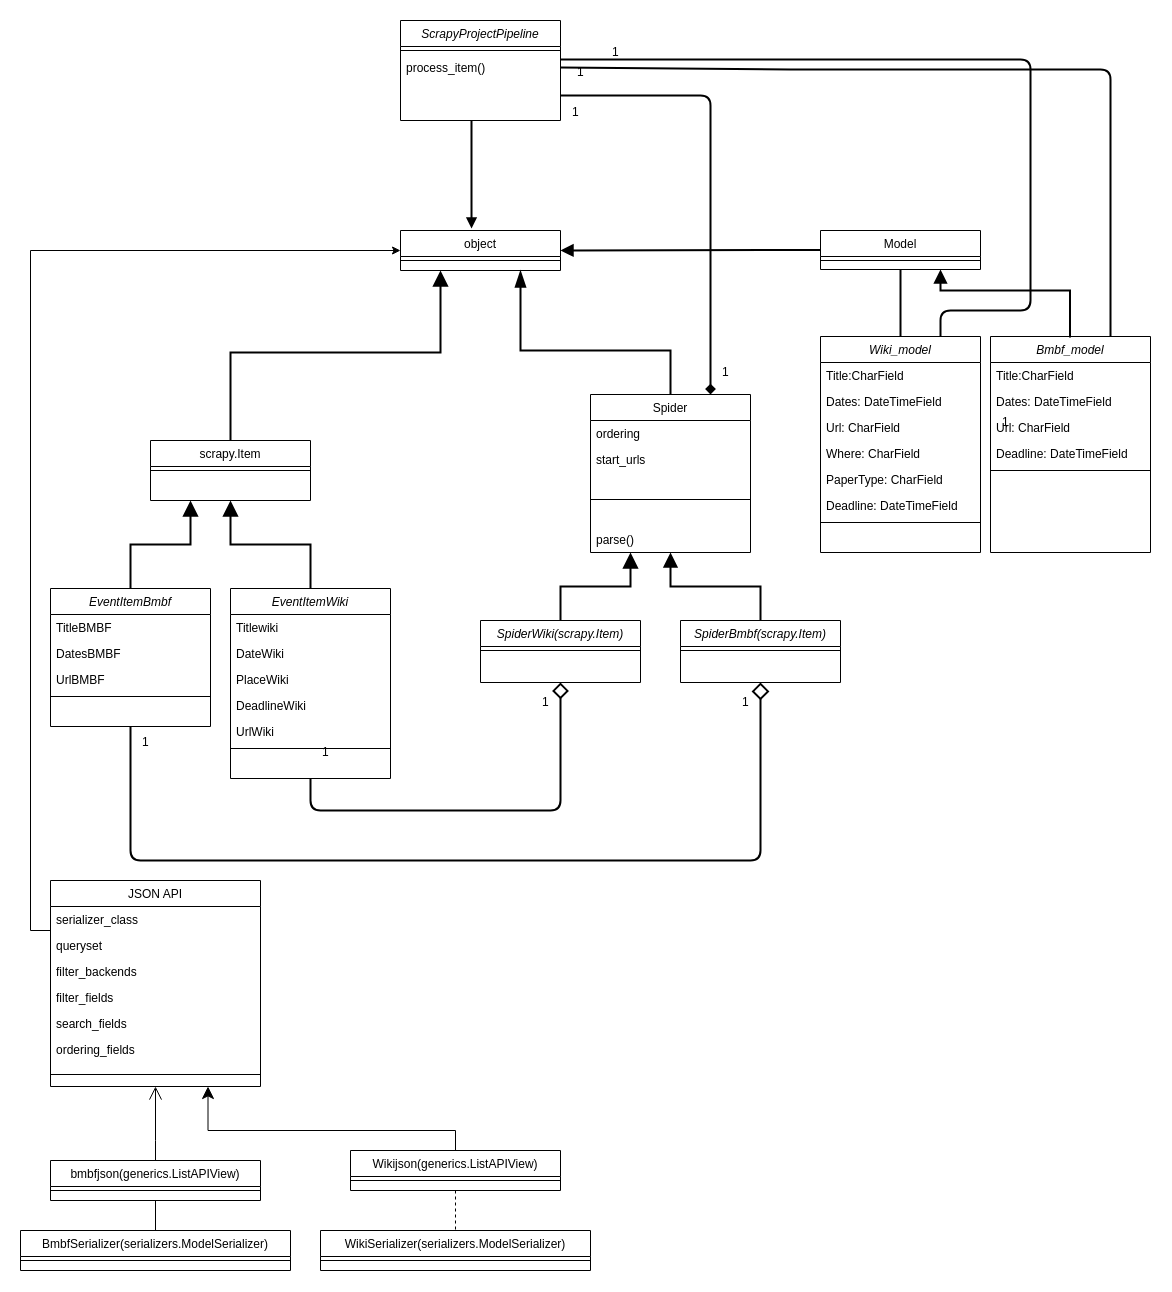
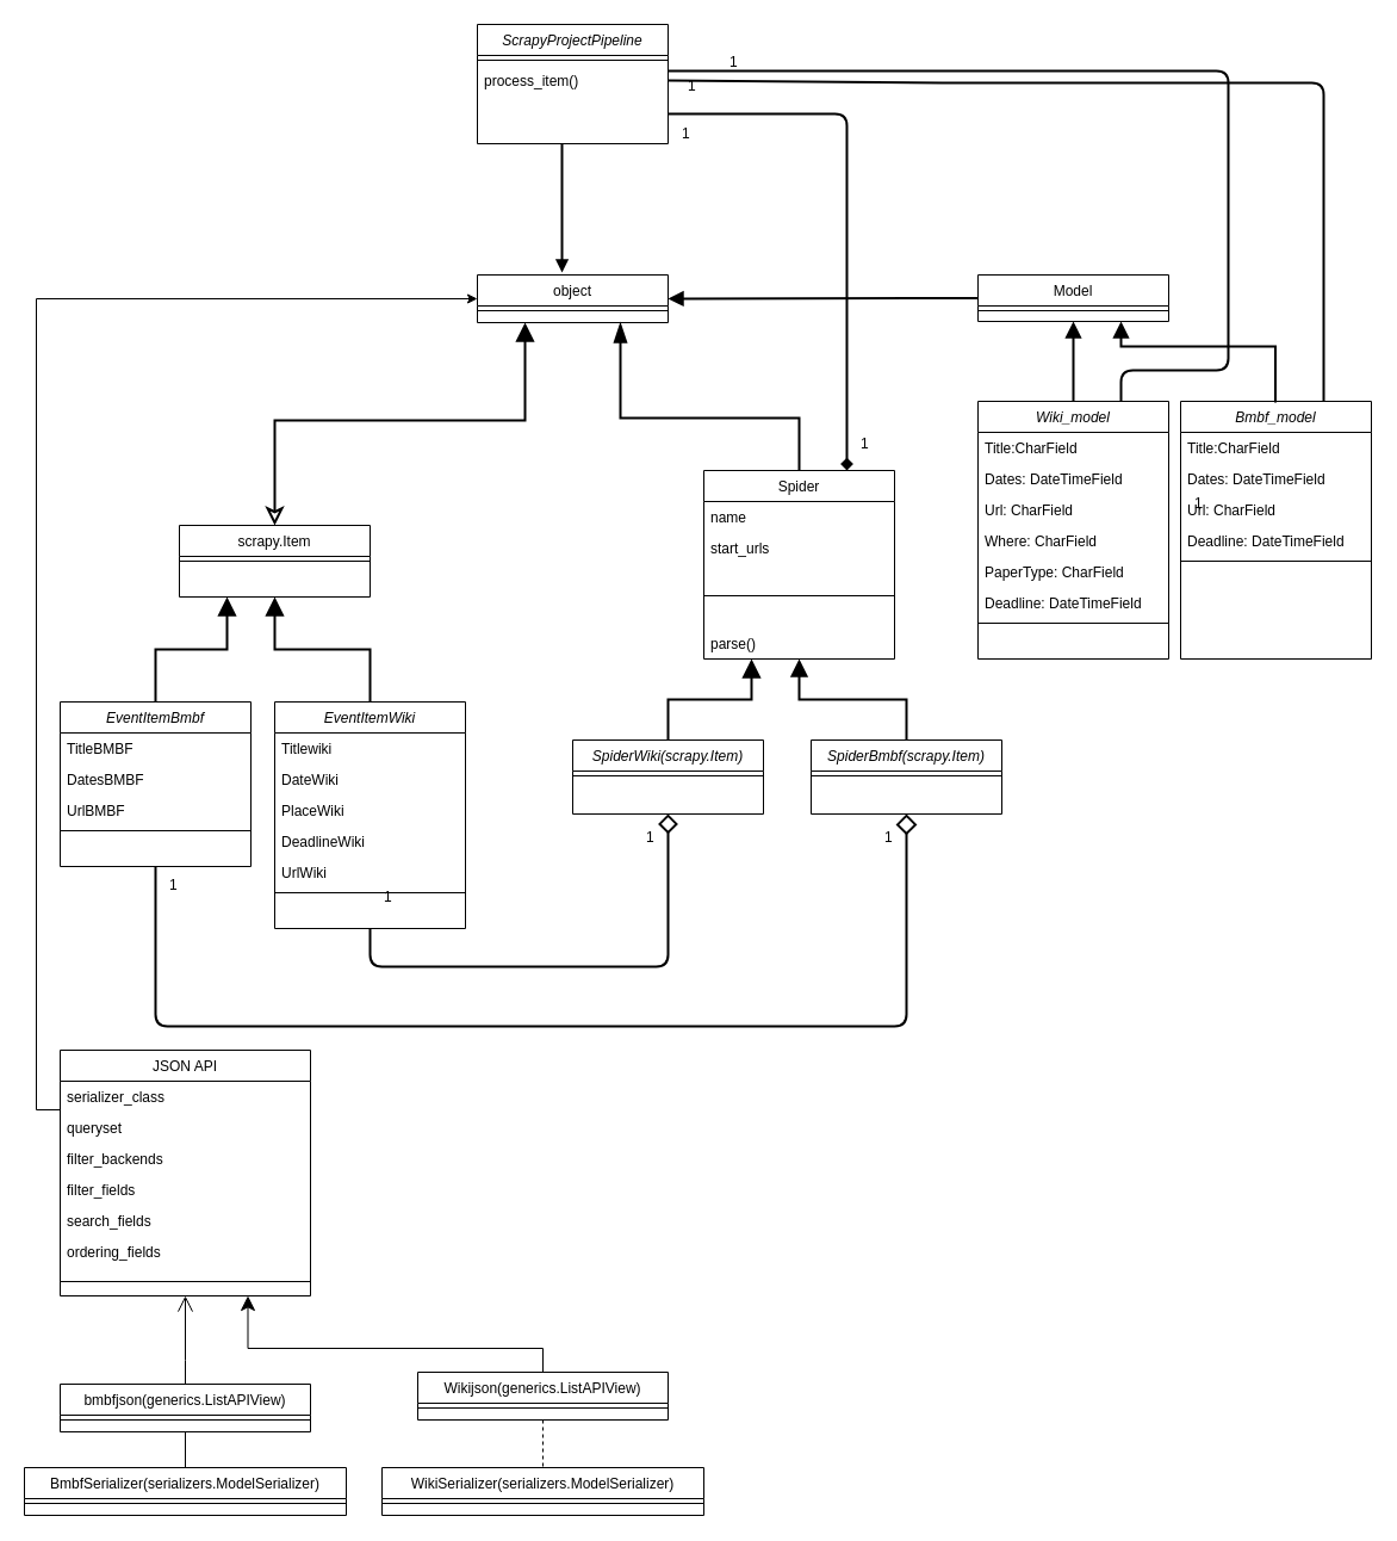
- <mxCell id="17" value="" style="endArrow=none;shadow=0;strokeWidth=2;strokeColor=#000000;rounded=0;endFill=1;edgeStyle=elbowEdgeStyle;elbow=vertical;exitX=0.5;exitY=0;exitDx=0;exitDy=0;entryX=0.5;entryY=1;entryDx=0;entryDy=0;startArrow=none;startFill=0;endSize=9;" parent="1" source="52" target="60" edge="1"><mxGeometry x="0.5" y="41" relative="1" as="geometry"><mxPoint x="1046" y="-61" as="sourcePoint" /><mxPoint x="1046" y="-181" as="targetPoint" /><mxPoint x="-40" y="32" as="offset" /></mxGeometry></mxCell>
+ <mxCell id="17" value="" style="endArrow=block;shadow=0;strokeWidth=2;strokeColor=#000000;rounded=0;endFill=1;edgeStyle=elbowEdgeStyle;elbow=vertical;exitX=0.5;exitY=0;exitDx=0;exitDy=0;entryX=0.5;entryY=1;entryDx=0;entryDy=0;startArrow=none;startFill=0;endSize=9;" parent="1" source="52" target="60" edge="1"><mxGeometry x="0.5" y="41" relative="1" as="geometry"><mxPoint x="1046" y="-61" as="sourcePoint" /><mxPoint x="1046" y="-181" as="targetPoint" /><mxPoint x="-40" y="32" as="offset" /></mxGeometry></mxCell>
- <mxCell id="24" value="" style="endArrow=none;shadow=0;strokeWidth=2;strokeColor=#000000;rounded=0;endFill=0;edgeStyle=elbowEdgeStyle;elbow=vertical;exitX=0.25;exitY=1;exitDx=0;exitDy=0;startArrow=block;startFill=1;endSize=10;startSize=11;" parent="1" source="46" target="27" edge="1"><mxGeometry x="0.5" y="41" relative="1" as="geometry"><mxPoint x="329.48" y="320" as="sourcePoint" /><mxPoint x="290.52" y="390" as="targetPoint" /><mxPoint x="-40" y="32" as="offset" /><Array as="points"><mxPoint x="329.48" y="352" /></Array></mxGeometry></mxCell>
+ <mxCell id="24" value="" style="endArrow=classic;shadow=0;strokeWidth=2;strokeColor=#000000;rounded=0;endFill=0;edgeStyle=elbowEdgeStyle;elbow=vertical;exitX=0.25;exitY=1;exitDx=0;exitDy=0;startArrow=block;startFill=1;endSize=10;startSize=11;" parent="1" source="46" target="27" edge="1"><mxGeometry x="0.5" y="41" relative="1" as="geometry"><mxPoint x="329.48" y="320" as="sourcePoint" /><mxPoint x="290.52" y="390" as="targetPoint" /><mxPoint x="-40" y="32" as="offset" /><Array as="points"><mxPoint x="329.48" y="352" /></Array></mxGeometry></mxCell>
- <mxCell id="42" value="ordering" style="text;align=left;verticalAlign=top;spacingLeft=4;spacingRight=4;overflow=hidden;rotatable=0;points=[[0,0.5],[1,0.5]];portConstraint=eastwest;" parent="41" vertex="1"><mxGeometry y="26" width="160" height="26" as="geometry" /></mxCell>
+ <mxCell id="42" value="name" style="text;align=left;verticalAlign=top;spacingLeft=4;spacingRight=4;overflow=hidden;rotatable=0;points=[[0,0.5],[1,0.5]];portConstraint=eastwest;" parent="41" vertex="1"><mxGeometry y="26" width="160" height="26" as="geometry" /></mxCell>
